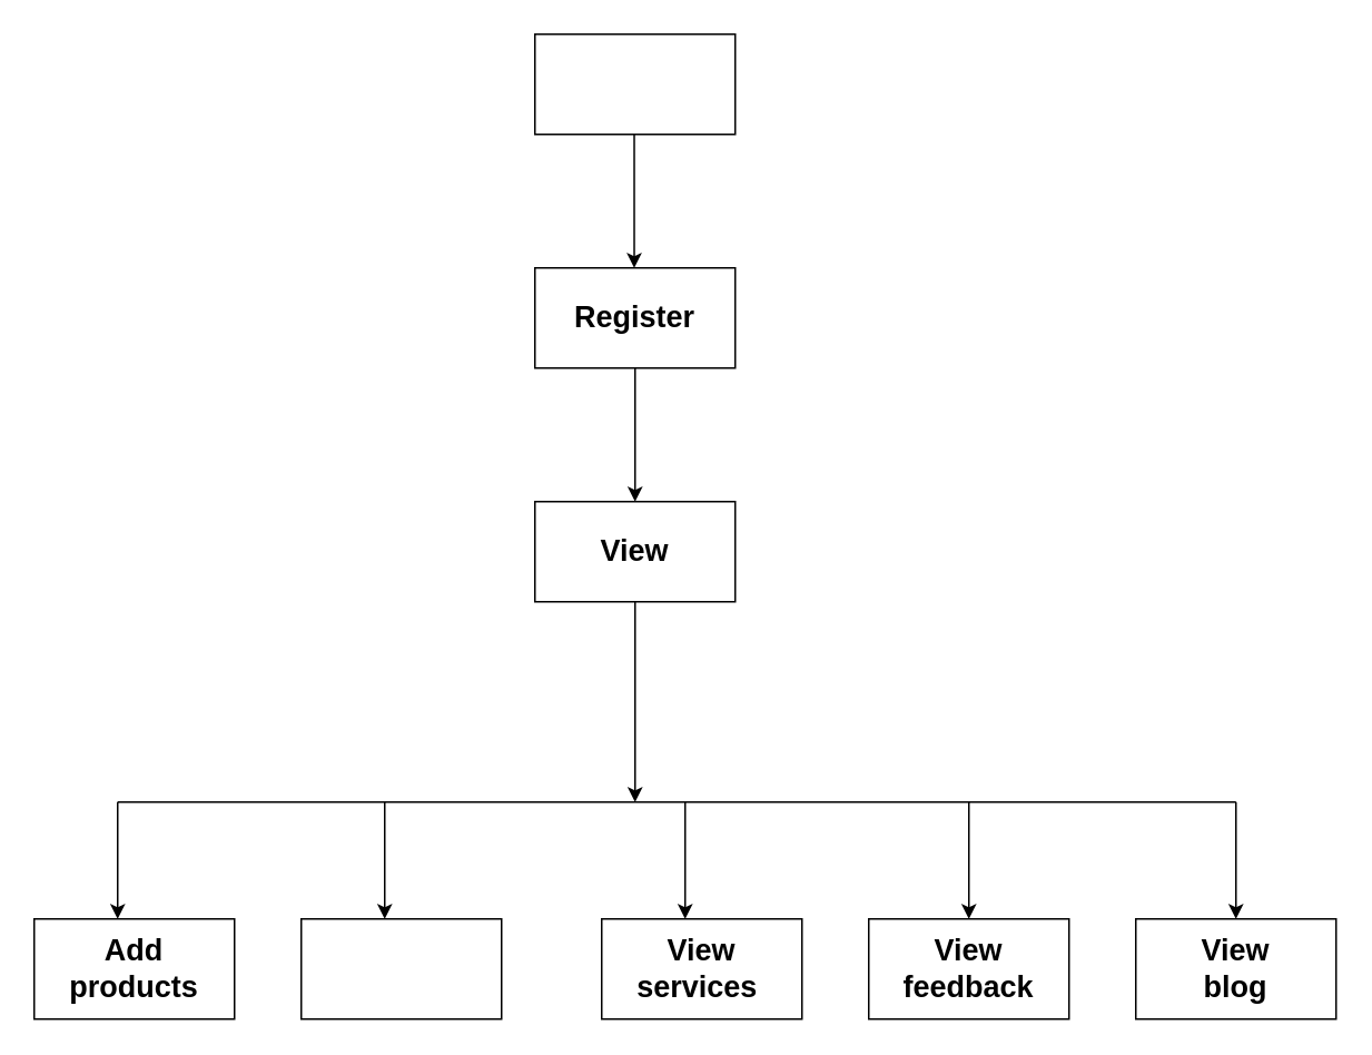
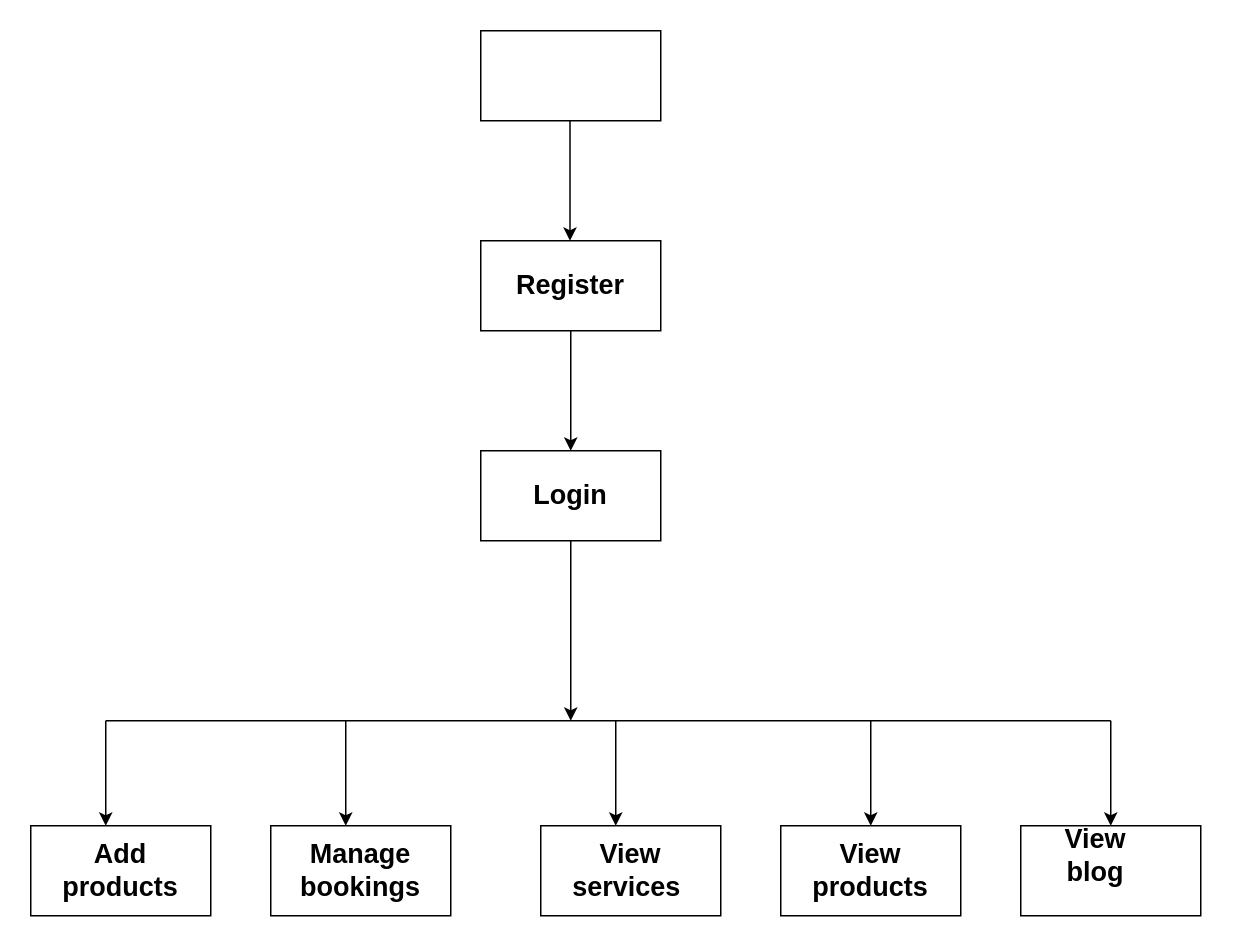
- <mxCell id="18" value="&lt;font style=&quot;font-size: 18px;&quot;&gt;&lt;b&gt;View&lt;/b&gt;&lt;/font&gt;" style="text;html=1;strokeColor=none;fillColor=none;align=center;verticalAlign=middle;whiteSpace=wrap;rounded=0;" parent="1" vertex="1"><mxGeometry x="350" y="315" width="60" height="30" as="geometry" /></mxCell>
+ <mxCell id="18" value="&lt;font style=&quot;font-size: 18px;&quot;&gt;&lt;b&gt;Login&lt;/b&gt;&lt;/font&gt;" style="text;html=1;strokeColor=none;fillColor=none;align=center;verticalAlign=middle;whiteSpace=wrap;rounded=0;" parent="1" vertex="1"><mxGeometry x="350" y="315" width="60" height="30" as="geometry" /></mxCell>
+ <mxCell id="20" value="Manage bookings" style="text;html=1;strokeColor=none;fillColor=none;align=center;verticalAlign=middle;whiteSpace=wrap;rounded=0;fontSize=18;fontStyle=1" parent="1" vertex="1"><mxGeometry x="180" y="565" width="120" height="30" as="geometry" /></mxCell>
- <mxCell id="22" value="View feedback" style="text;html=1;strokeColor=none;fillColor=none;align=center;verticalAlign=middle;whiteSpace=wrap;rounded=0;fontSize=18;fontStyle=1" parent="1" vertex="1"><mxGeometry x="550" y="565" width="60" height="30" as="geometry" /></mxCell>
+ <mxCell id="22" value="View products" style="text;html=1;strokeColor=none;fillColor=none;align=center;verticalAlign=middle;whiteSpace=wrap;rounded=0;fontSize=18;fontStyle=1" parent="1" vertex="1"><mxGeometry x="550" y="565" width="60" height="30" as="geometry" /></mxCell>
- <mxCell id="23" value="View blog" style="text;html=1;strokeColor=none;fillColor=none;align=center;verticalAlign=middle;whiteSpace=wrap;rounded=0;fontSize=18;fontStyle=1" parent="1" vertex="1"><mxGeometry x="710" y="565" width="60" height="30" as="geometry" /></mxCell>
+ <mxCell id="23" value="View blog" style="text;html=1;strokeColor=none;fillColor=none;align=center;verticalAlign=middle;whiteSpace=wrap;rounded=0;fontSize=18;fontStyle=1" parent="1" vertex="1"><mxGeometry x="700" y="555" width="60" height="30" as="geometry" /></mxCell>
